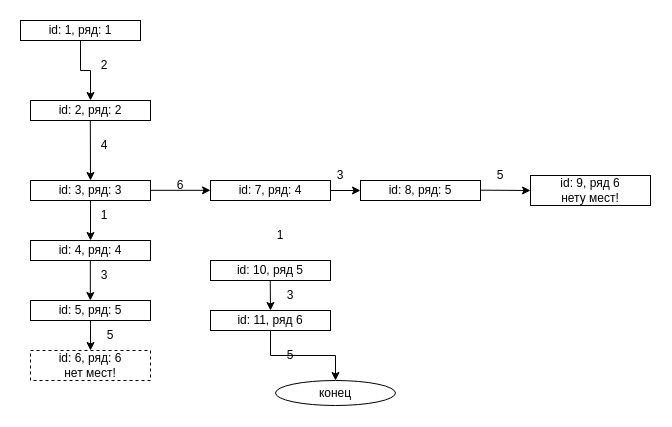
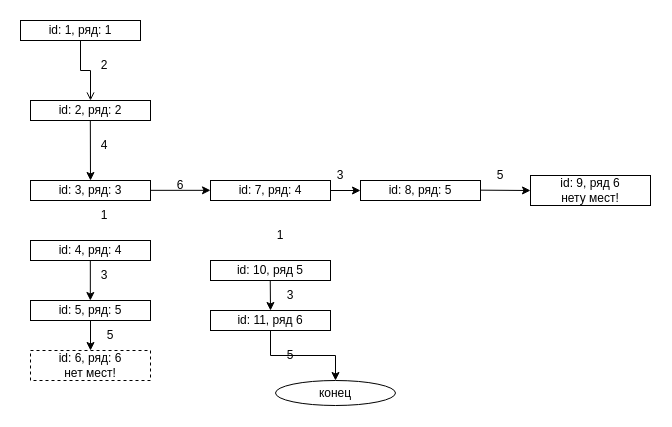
- <mxCell id="2" style="edgeStyle=orthogonalEdgeStyle;rounded=0;orthogonalLoop=1;jettySize=auto;html=1;entryX=0.5;entryY=0;entryDx=0;entryDy=0;" parent="1" source="3" target="5" edge="1"><mxGeometry relative="1" as="geometry" /></mxCell>
+ <mxCell id="2" style="edgeStyle=orthogonalEdgeStyle;rounded=0;orthogonalLoop=1;jettySize=auto;html=1;entryX=0.5;entryY=0;entryDx=0;entryDy=0;endArrow=open;" parent="1" source="3" target="5" edge="1"><mxGeometry relative="1" as="geometry" /></mxCell>
- <mxCell id="8" style="edgeStyle=orthogonalEdgeStyle;rounded=0;orthogonalLoop=1;jettySize=auto;html=1;entryX=0.5;entryY=0;entryDx=0;entryDy=0;" parent="1" source="9" target="10" edge="1"><mxGeometry relative="1" as="geometry" /></mxCell>
